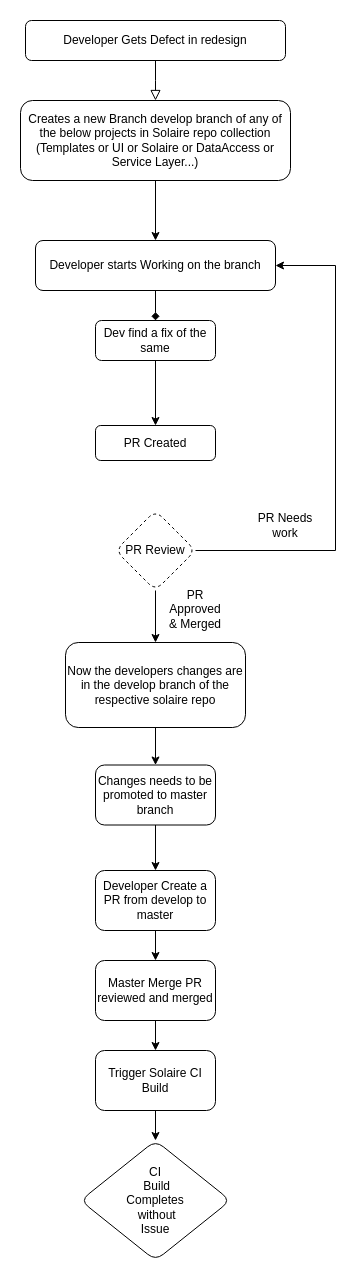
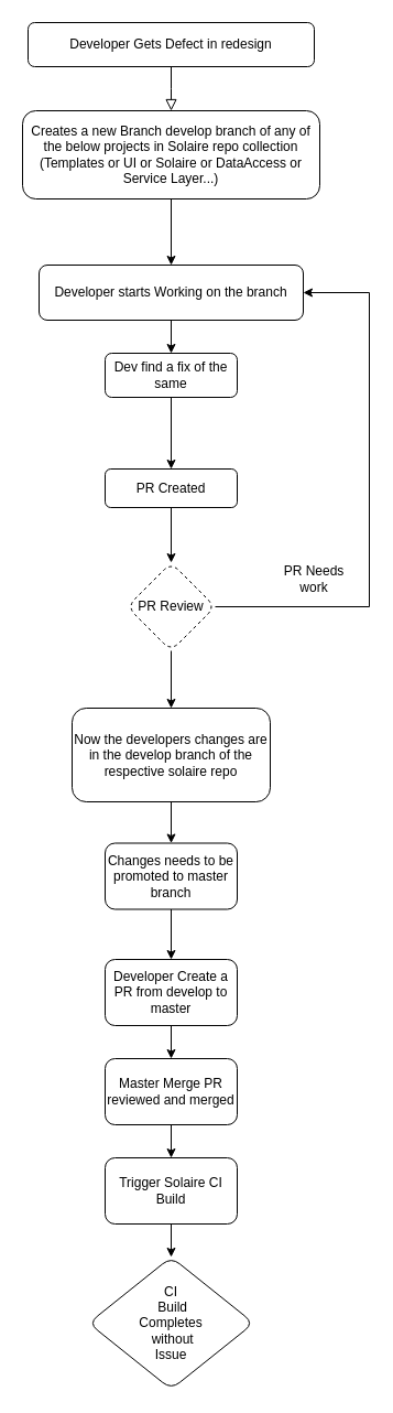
- <mxCell id="6" value="" style="edgeStyle=orthogonalEdgeStyle;rounded=0;orthogonalLoop=1;jettySize=auto;html=1;endArrow=diamond;" edge="1" parent="1" source="7" target="9"><mxGeometry relative="1" as="geometry" /></mxCell>
+ <mxCell id="6" value="" style="edgeStyle=orthogonalEdgeStyle;rounded=0;orthogonalLoop=1;jettySize=auto;html=1;" edge="1" parent="1" source="7" target="9"><mxGeometry relative="1" as="geometry" /></mxCell>
+ <mxCell id="10" value="" style="edgeStyle=orthogonalEdgeStyle;rounded=0;orthogonalLoop=1;jettySize=auto;html=1;" edge="1" parent="1" source="11" target="14"><mxGeometry relative="1" as="geometry" /></mxCell>
- <mxCell id="18" value="PR Approved &amp;amp; Merged" style="text;html=1;strokeColor=none;fillColor=none;align=center;verticalAlign=middle;whiteSpace=wrap;rounded=0;" vertex="1" parent="1"><mxGeometry x="165" y="594" width="60" height="30" as="geometry" /></mxCell>
